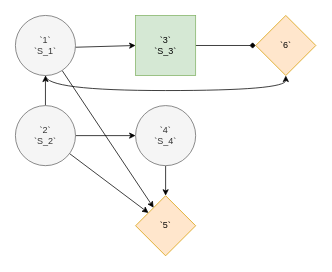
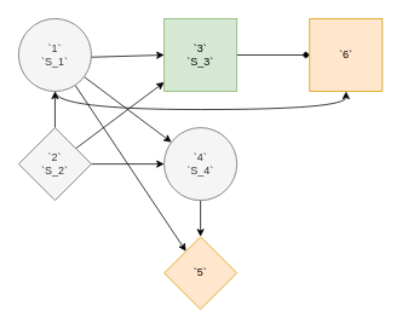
- <mxCell id="15" value="`6`" style="rhombus;whiteSpace=wrap;html=1;fontFamily=Helvetica;fontSize=12;align=center;strokeColor=#d79b00;fillColor=#ffe6cc;" parent="1" vertex="1"><mxGeometry x="340" y="20" width="80" height="80" as="geometry" /></mxCell>
+ <mxCell id="15" value="`6`" style="whiteSpace=wrap;html=1;fontFamily=Helvetica;fontSize=12;align=center;strokeColor=#d79b00;fillColor=#ffe6cc;rounded=0;" parent="1" vertex="1"><mxGeometry x="340" y="20" width="80" height="80" as="geometry" /></mxCell>
+ <mxCell id="3" style="edgeStyle=none;rounded=0;orthogonalLoop=1;jettySize=auto;html=1;" parent="1" source="6" target="14" edge="1"><mxGeometry relative="1" as="geometry" /></mxCell>
- <mxCell id="10" value="`2`&lt;br&gt;`S_2`" style="ellipse;whiteSpace=wrap;html=1;aspect=fixed;fillColor=#f5f5f5;strokeColor=#666666;fontColor=#333333;" parent="1" vertex="1"><mxGeometry x="20" y="140" width="80" height="80" as="geometry" /></mxCell>
+ <mxCell id="10" value="`2`&lt;br&gt;`S_2`" style="rhombus;whiteSpace=wrap;html=1;aspect=fixed;fillColor=#f5f5f5;strokeColor=#666666;fontColor=#333333;" parent="1" vertex="1"><mxGeometry x="20" y="140" width="80" height="80" as="geometry" /></mxCell>
- <mxCell id="8" style="edgeStyle=none;rounded=0;orthogonalLoop=1;jettySize=auto;html=1;" parent="1" source="10" target="16" edge="1"><mxGeometry relative="1" as="geometry" /></mxCell>
+ <mxCell id="8" style="edgeStyle=none;rounded=0;orthogonalLoop=1;jettySize=auto;html=1;" parent="1" source="10" target="12" edge="1"><mxGeometry relative="1" as="geometry" /></mxCell>
